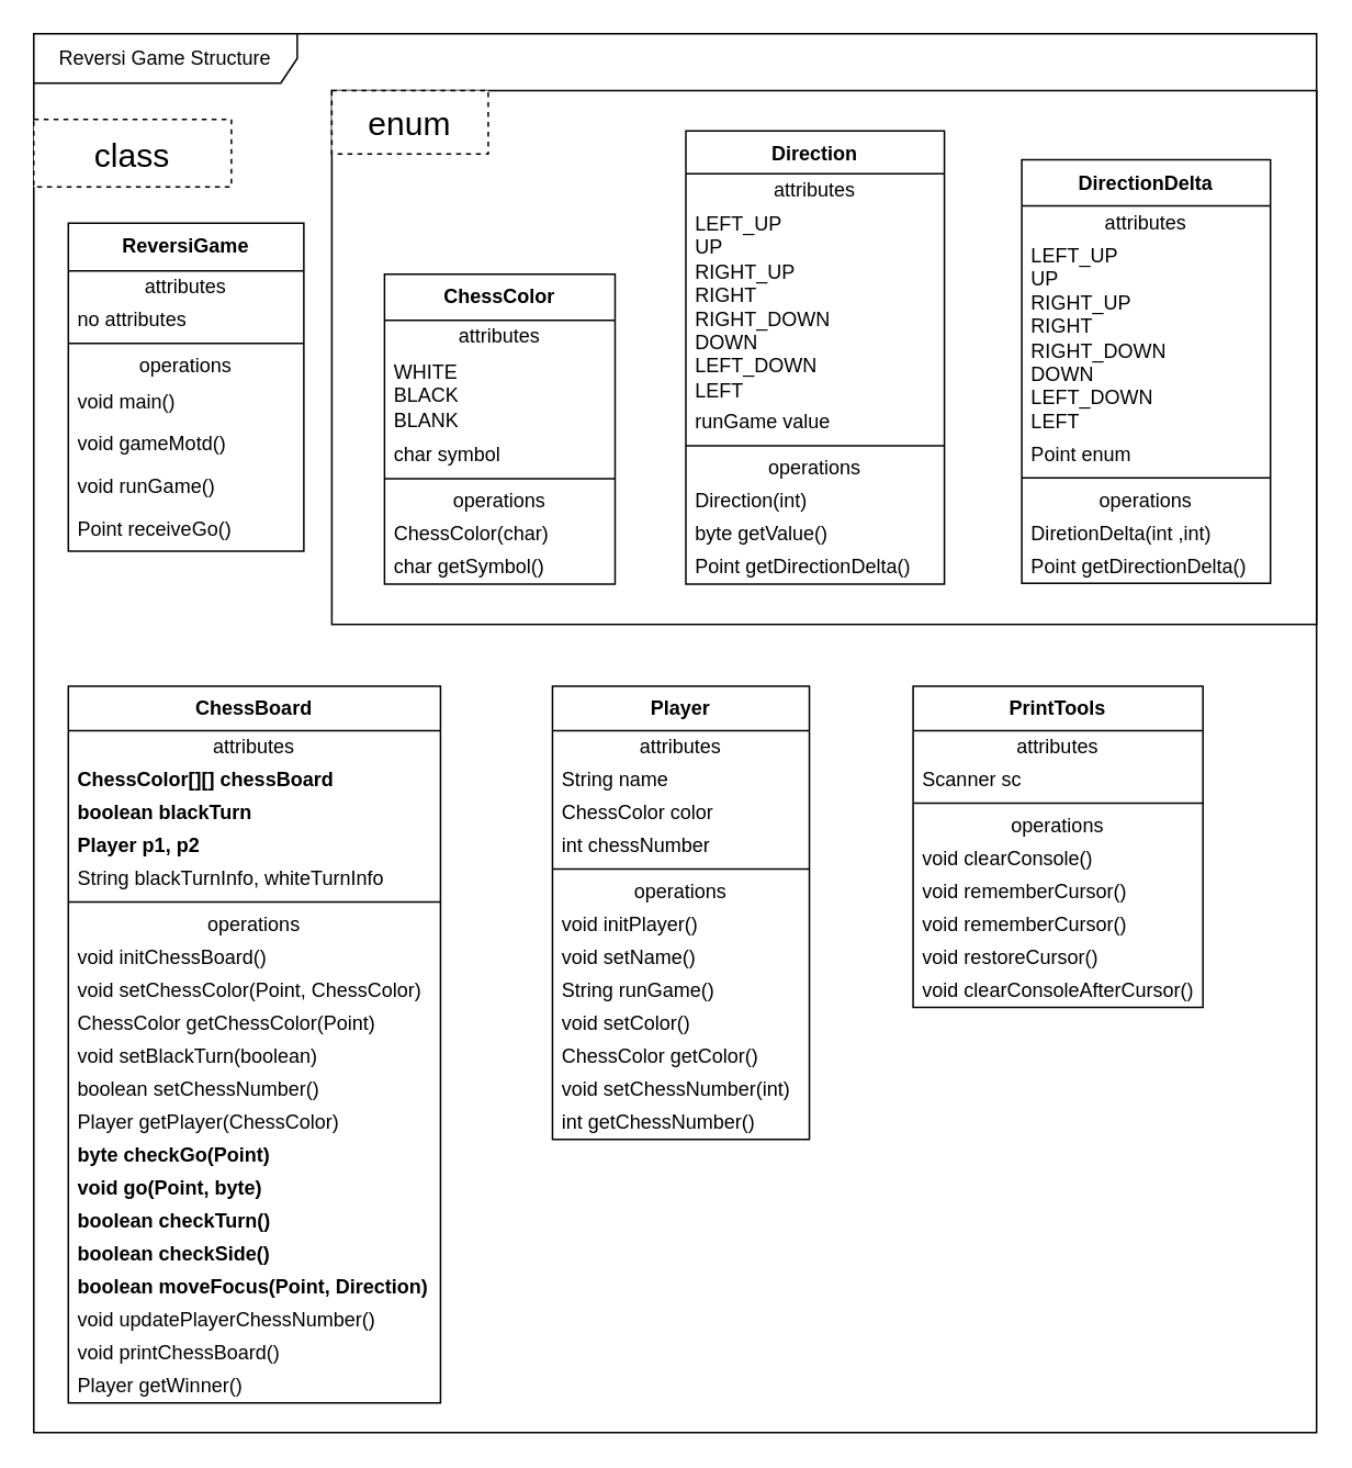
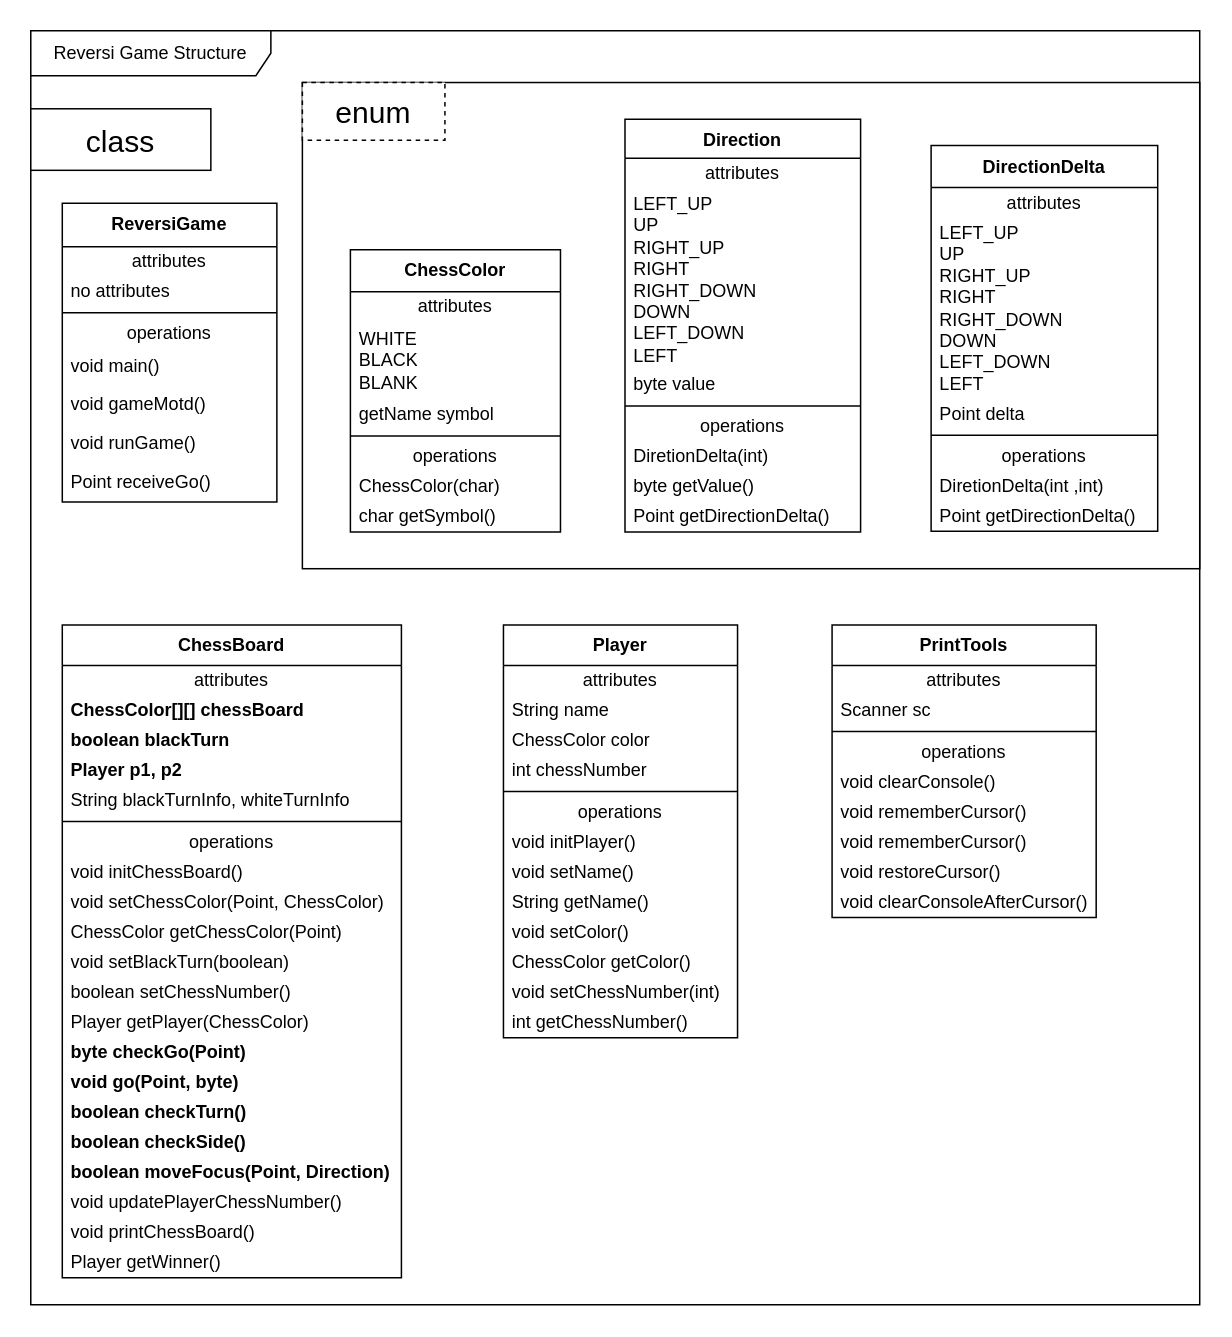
- <mxCell id="85" value="&lt;font style=&quot;font-size: 20px;&quot;&gt;class&lt;/font&gt;" style="whiteSpace=wrap;html=1;dashed=1;" parent="2" vertex="1"><mxGeometry y="52" width="120" height="41" as="geometry" /></mxCell>
+ <mxCell id="85" value="&lt;font style=&quot;font-size: 20px;&quot;&gt;class&lt;/font&gt;" style="whiteSpace=wrap;html=1;" parent="2" vertex="1"><mxGeometry y="52" width="120" height="41" as="geometry" /></mxCell>
- <mxCell id="24" value="runGame value" style="text;html=1;strokeColor=none;fillColor=none;align=left;verticalAlign=middle;spacingLeft=4;spacingRight=4;overflow=hidden;rotatable=0;points=[[0,0.5],[1,0.5]];portConstraint=eastwest;whiteSpace=wrap;" parent="21" vertex="1"><mxGeometry y="167" width="157" height="20" as="geometry" /></mxCell>
+ <mxCell id="24" value="byte value" style="text;html=1;strokeColor=none;fillColor=none;align=left;verticalAlign=middle;spacingLeft=4;spacingRight=4;overflow=hidden;rotatable=0;points=[[0,0.5],[1,0.5]];portConstraint=eastwest;whiteSpace=wrap;" parent="21" vertex="1"><mxGeometry y="167" width="157" height="20" as="geometry" /></mxCell>
- <mxCell id="16" value="char symbol" style="text;html=1;strokeColor=none;fillColor=none;align=left;verticalAlign=middle;spacingLeft=4;spacingRight=4;overflow=hidden;rotatable=0;points=[[0,0.5],[1,0.5]];portConstraint=eastwest;whiteSpace=wrap;" parent="13" vertex="1"><mxGeometry y="100" width="140" height="20" as="geometry" /></mxCell>
+ <mxCell id="16" value="getName symbol" style="text;html=1;strokeColor=none;fillColor=none;align=left;verticalAlign=middle;spacingLeft=4;spacingRight=4;overflow=hidden;rotatable=0;points=[[0,0.5],[1,0.5]];portConstraint=eastwest;whiteSpace=wrap;" parent="13" vertex="1"><mxGeometry y="100" width="140" height="20" as="geometry" /></mxCell>
- <mxCell id="33" value="Point enum" style="text;html=1;strokeColor=none;fillColor=none;align=left;verticalAlign=middle;spacingLeft=4;spacingRight=4;overflow=hidden;rotatable=0;points=[[0,0.5],[1,0.5]];portConstraint=eastwest;whiteSpace=wrap;" parent="30" vertex="1"><mxGeometry y="169" width="151" height="20" as="geometry" /></mxCell>
+ <mxCell id="33" value="Point delta" style="text;html=1;strokeColor=none;fillColor=none;align=left;verticalAlign=middle;spacingLeft=4;spacingRight=4;overflow=hidden;rotatable=0;points=[[0,0.5],[1,0.5]];portConstraint=eastwest;whiteSpace=wrap;" parent="30" vertex="1"><mxGeometry y="169" width="151" height="20" as="geometry" /></mxCell>
- <mxCell id="27" value="Direction(int)" style="text;html=1;strokeColor=none;fillColor=none;align=left;verticalAlign=middle;spacingLeft=4;spacingRight=4;overflow=hidden;rotatable=0;points=[[0,0.5],[1,0.5]];portConstraint=eastwest;whiteSpace=wrap;" parent="21" vertex="1"><mxGeometry y="215" width="157" height="20" as="geometry" /></mxCell>
+ <mxCell id="27" value="DiretionDelta(int)" style="text;html=1;strokeColor=none;fillColor=none;align=left;verticalAlign=middle;spacingLeft=4;spacingRight=4;overflow=hidden;rotatable=0;points=[[0,0.5],[1,0.5]];portConstraint=eastwest;whiteSpace=wrap;" parent="21" vertex="1"><mxGeometry y="215" width="157" height="20" as="geometry" /></mxCell>
- <mxCell id="70" value="String runGame()" style="text;html=1;strokeColor=none;fillColor=none;align=left;verticalAlign=middle;spacingLeft=4;spacingRight=4;overflow=hidden;rotatable=0;points=[[0,0.5],[1,0.5]];portConstraint=eastwest;whiteSpace=wrap;" parent="61" vertex="1"><mxGeometry y="175" width="156" height="20" as="geometry" /></mxCell>
+ <mxCell id="70" value="String getName()" style="text;html=1;strokeColor=none;fillColor=none;align=left;verticalAlign=middle;spacingLeft=4;spacingRight=4;overflow=hidden;rotatable=0;points=[[0,0.5],[1,0.5]];portConstraint=eastwest;whiteSpace=wrap;" parent="61" vertex="1"><mxGeometry y="175" width="156" height="20" as="geometry" /></mxCell>
